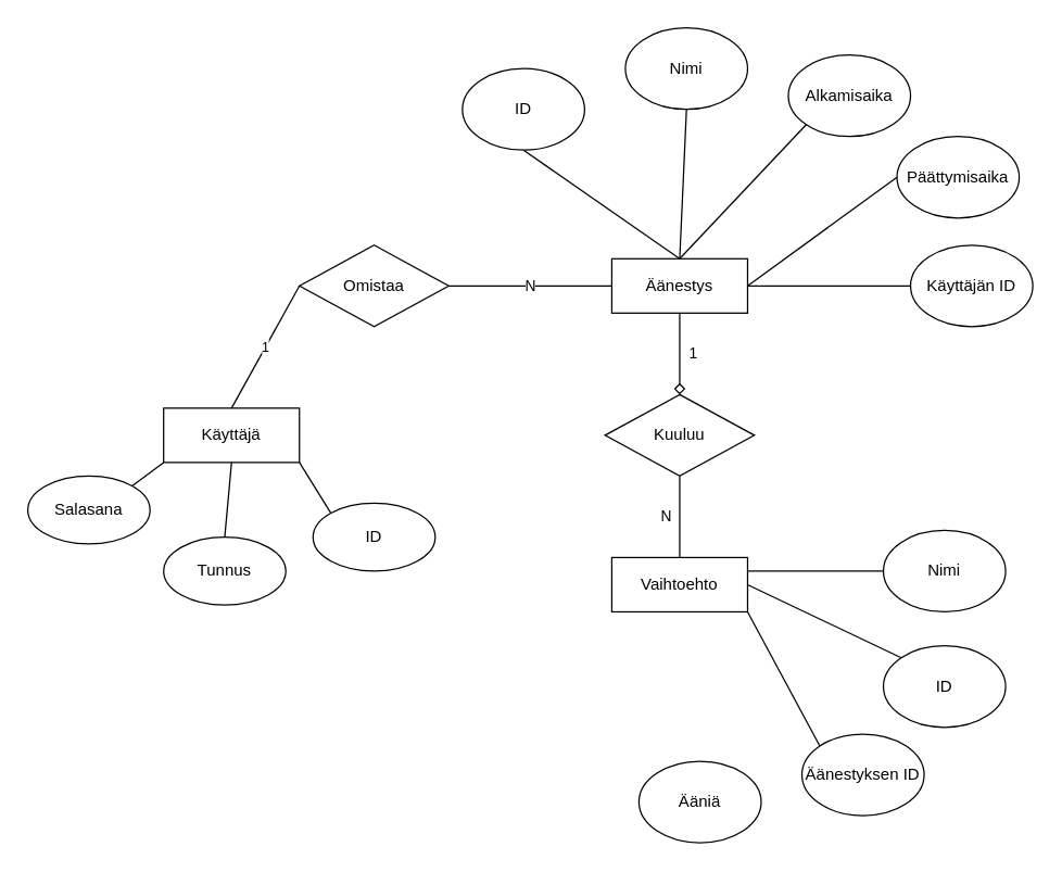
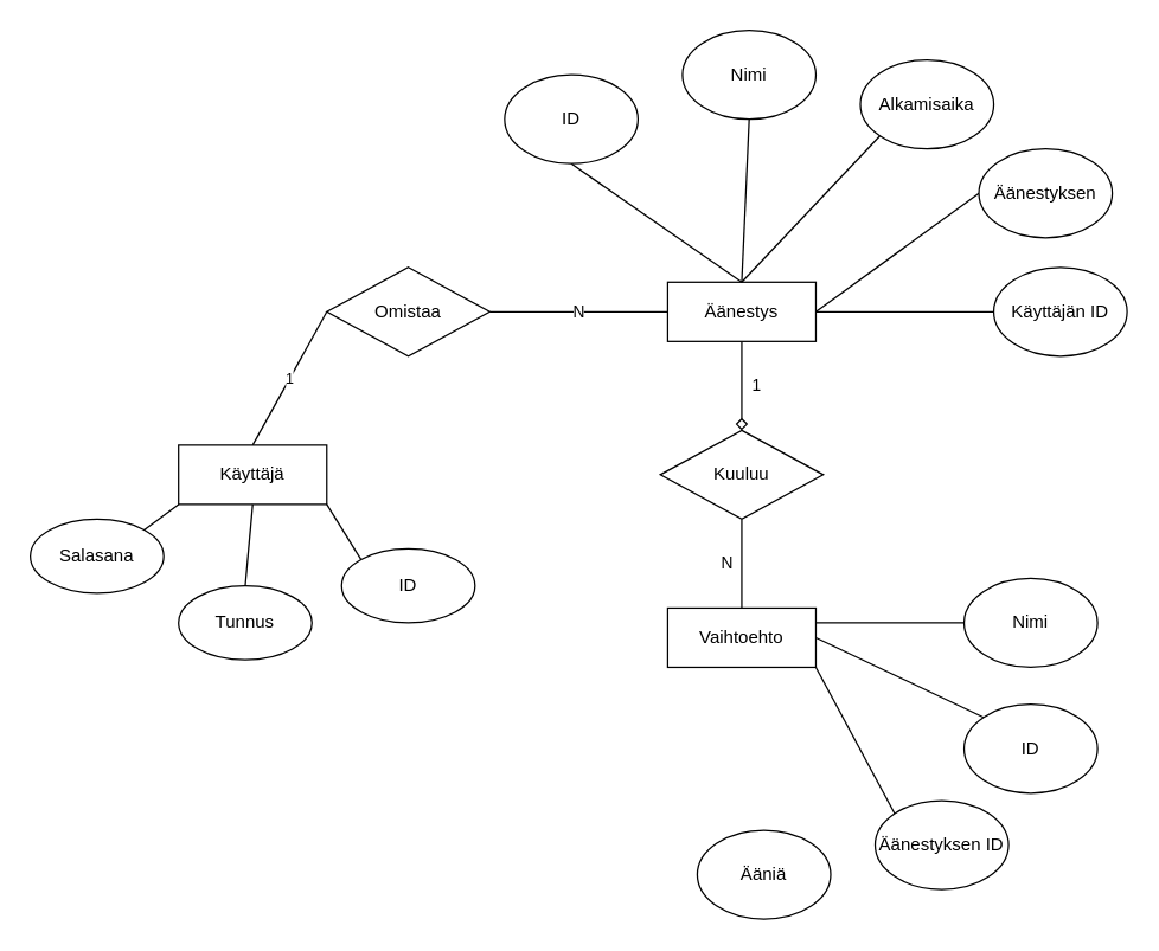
- <mxCell id="11" value="Päättymisaika" style="ellipse;whiteSpace=wrap;html=1;" vertex="1" parent="1"><mxGeometry x="660" y="100" width="90" height="60" as="geometry" /></mxCell>
+ <mxCell id="11" value="Äänestyksen" style="ellipse;whiteSpace=wrap;html=1;" vertex="1" parent="1"><mxGeometry x="660" y="100" width="90" height="60" as="geometry" /></mxCell>
